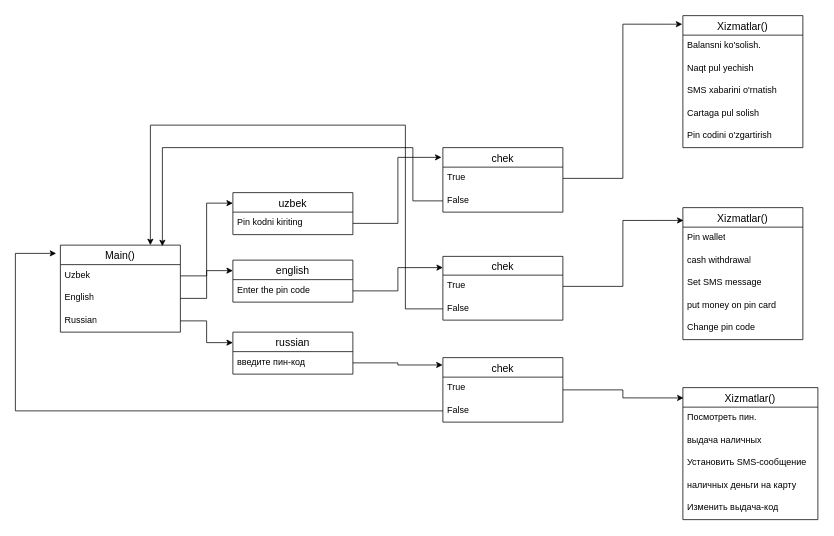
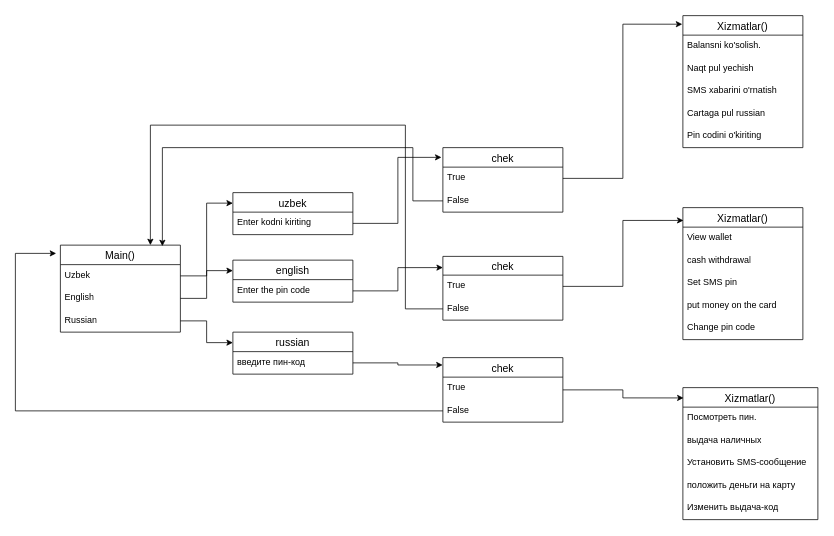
- <mxCell id="25" value="Cartaga pul solish" style="text;strokeColor=none;fillColor=none;spacingLeft=4;spacingRight=4;overflow=hidden;rotatable=0;points=[[0,0.5],[1,0.5]];portConstraint=eastwest;fontSize=12;whiteSpace=wrap;html=1;" vertex="1" parent="21"><mxGeometry y="116" width="160" height="30" as="geometry" /></mxCell>
+ <mxCell id="25" value="Cartaga pul russian" style="text;strokeColor=none;fillColor=none;spacingLeft=4;spacingRight=4;overflow=hidden;rotatable=0;points=[[0,0.5],[1,0.5]];portConstraint=eastwest;fontSize=12;whiteSpace=wrap;html=1;" vertex="1" parent="21"><mxGeometry y="116" width="160" height="30" as="geometry" /></mxCell>
- <mxCell id="26" value="Pin codini o'zgartirish" style="text;strokeColor=none;fillColor=none;spacingLeft=4;spacingRight=4;overflow=hidden;rotatable=0;points=[[0,0.5],[1,0.5]];portConstraint=eastwest;fontSize=12;whiteSpace=wrap;html=1;" vertex="1" parent="21"><mxGeometry y="146" width="160" height="30" as="geometry" /></mxCell>
+ <mxCell id="26" value="Pin codini o'kiriting" style="text;strokeColor=none;fillColor=none;spacingLeft=4;spacingRight=4;overflow=hidden;rotatable=0;points=[[0,0.5],[1,0.5]];portConstraint=eastwest;fontSize=12;whiteSpace=wrap;html=1;" vertex="1" parent="21"><mxGeometry y="146" width="160" height="30" as="geometry" /></mxCell>
- <mxCell id="7" value="Pin kodni kiriting&amp;nbsp;" style="text;strokeColor=none;fillColor=none;spacingLeft=4;spacingRight=4;overflow=hidden;rotatable=0;points=[[0,0.5],[1,0.5]];portConstraint=eastwest;fontSize=12;whiteSpace=wrap;html=1;" vertex="1" parent="6"><mxGeometry y="26" width="160" height="30" as="geometry" /></mxCell>
+ <mxCell id="7" value="Enter kodni kiriting&amp;nbsp;" style="text;strokeColor=none;fillColor=none;spacingLeft=4;spacingRight=4;overflow=hidden;rotatable=0;points=[[0,0.5],[1,0.5]];portConstraint=eastwest;fontSize=12;whiteSpace=wrap;html=1;" vertex="1" parent="6"><mxGeometry y="26" width="160" height="30" as="geometry" /></mxCell>
- <mxCell id="28" value="Pin wallet" style="text;strokeColor=none;fillColor=none;spacingLeft=4;spacingRight=4;overflow=hidden;rotatable=0;points=[[0,0.5],[1,0.5]];portConstraint=eastwest;fontSize=12;whiteSpace=wrap;html=1;" vertex="1" parent="27"><mxGeometry y="26" width="160" height="30" as="geometry" /></mxCell>
+ <mxCell id="28" value="View wallet" style="text;strokeColor=none;fillColor=none;spacingLeft=4;spacingRight=4;overflow=hidden;rotatable=0;points=[[0,0.5],[1,0.5]];portConstraint=eastwest;fontSize=12;whiteSpace=wrap;html=1;" vertex="1" parent="27"><mxGeometry y="26" width="160" height="30" as="geometry" /></mxCell>
- <mxCell id="30" value="Set SMS message" style="text;strokeColor=none;fillColor=none;spacingLeft=4;spacingRight=4;overflow=hidden;rotatable=0;points=[[0,0.5],[1,0.5]];portConstraint=eastwest;fontSize=12;whiteSpace=wrap;html=1;" vertex="1" parent="27"><mxGeometry y="86" width="160" height="30" as="geometry" /></mxCell>
+ <mxCell id="30" value="Set SMS pin" style="text;strokeColor=none;fillColor=none;spacingLeft=4;spacingRight=4;overflow=hidden;rotatable=0;points=[[0,0.5],[1,0.5]];portConstraint=eastwest;fontSize=12;whiteSpace=wrap;html=1;" vertex="1" parent="27"><mxGeometry y="86" width="160" height="30" as="geometry" /></mxCell>
- <mxCell id="31" value="put money on pin card" style="text;strokeColor=none;fillColor=none;spacingLeft=4;spacingRight=4;overflow=hidden;rotatable=0;points=[[0,0.5],[1,0.5]];portConstraint=eastwest;fontSize=12;whiteSpace=wrap;html=1;" vertex="1" parent="27"><mxGeometry y="116" width="160" height="30" as="geometry" /></mxCell>
+ <mxCell id="31" value="put money on the card" style="text;strokeColor=none;fillColor=none;spacingLeft=4;spacingRight=4;overflow=hidden;rotatable=0;points=[[0,0.5],[1,0.5]];portConstraint=eastwest;fontSize=12;whiteSpace=wrap;html=1;" vertex="1" parent="27"><mxGeometry y="116" width="160" height="30" as="geometry" /></mxCell>
- <mxCell id="37" value="наличных деньги на карту" style="text;strokeColor=none;fillColor=none;spacingLeft=4;spacingRight=4;overflow=hidden;rotatable=0;points=[[0,0.5],[1,0.5]];portConstraint=eastwest;fontSize=12;whiteSpace=wrap;html=1;" vertex="1" parent="33"><mxGeometry y="116" width="180" height="30" as="geometry" /></mxCell>
+ <mxCell id="37" value="положить деньги на карту" style="text;strokeColor=none;fillColor=none;spacingLeft=4;spacingRight=4;overflow=hidden;rotatable=0;points=[[0,0.5],[1,0.5]];portConstraint=eastwest;fontSize=12;whiteSpace=wrap;html=1;" vertex="1" parent="33"><mxGeometry y="116" width="180" height="30" as="geometry" /></mxCell>
